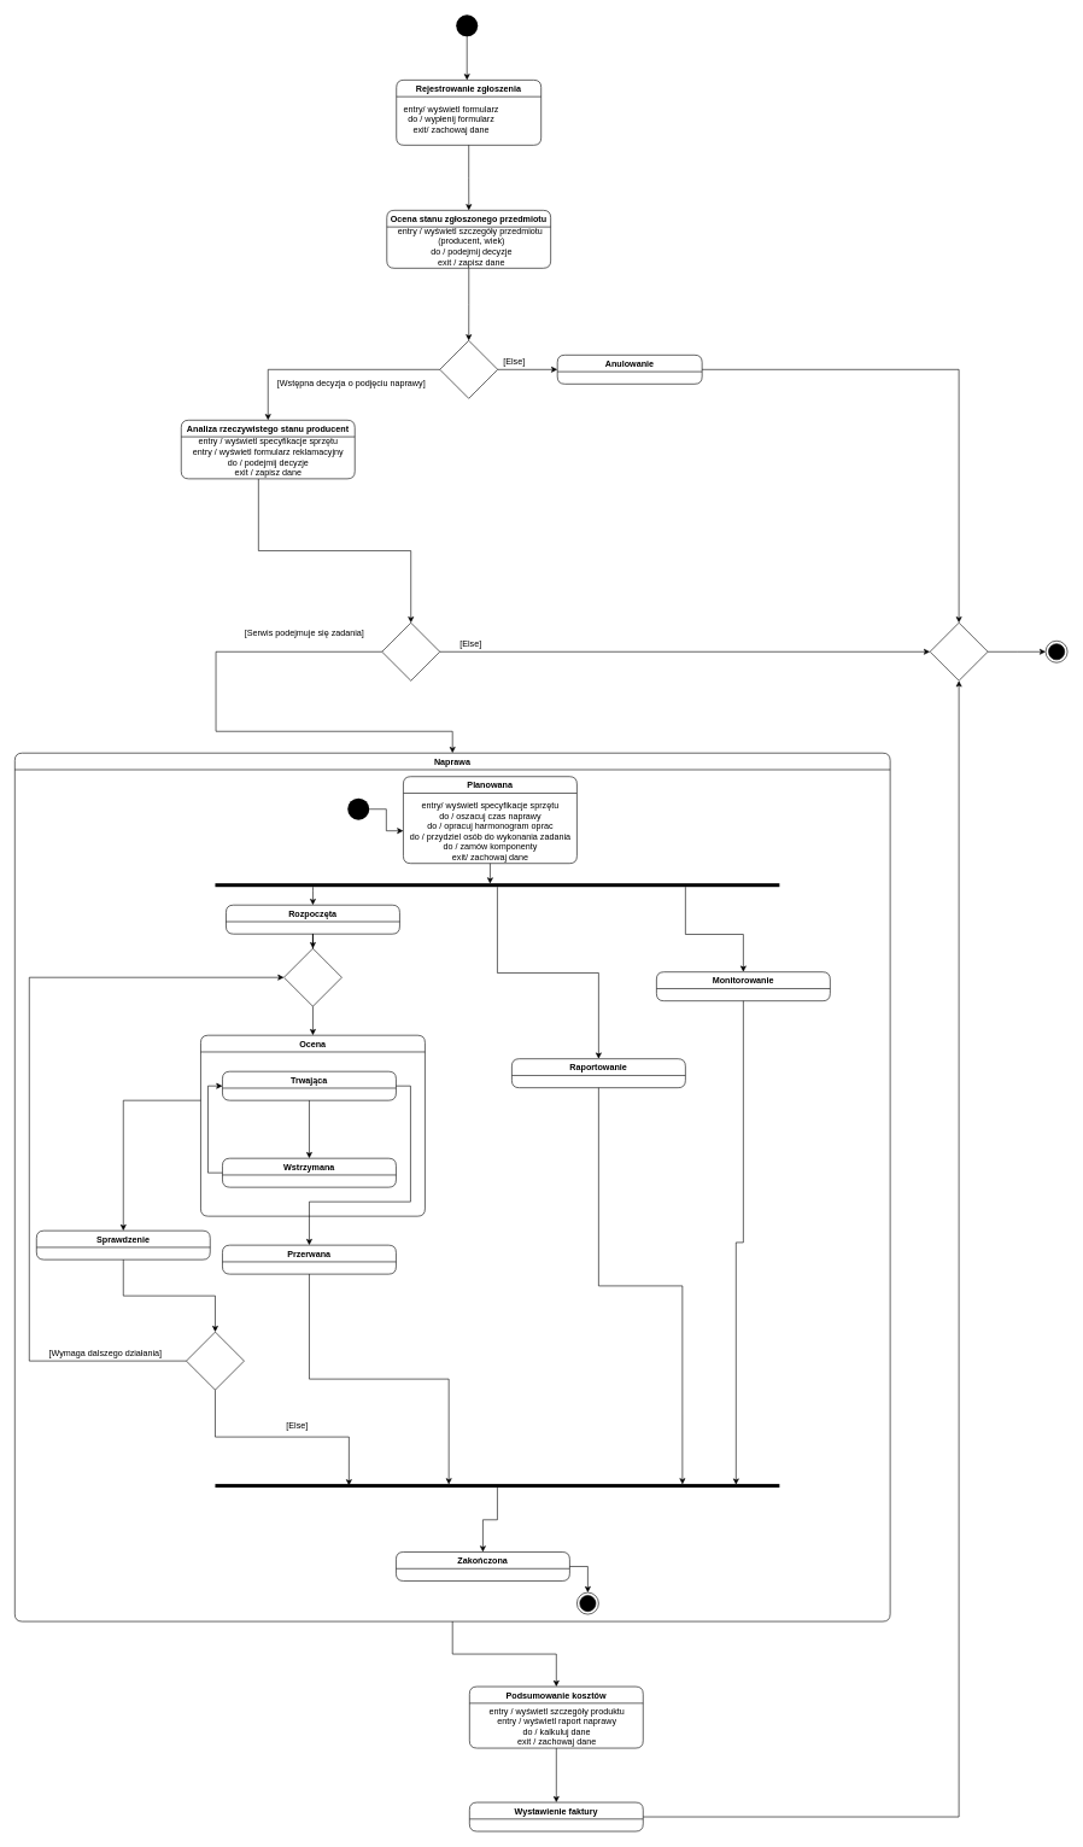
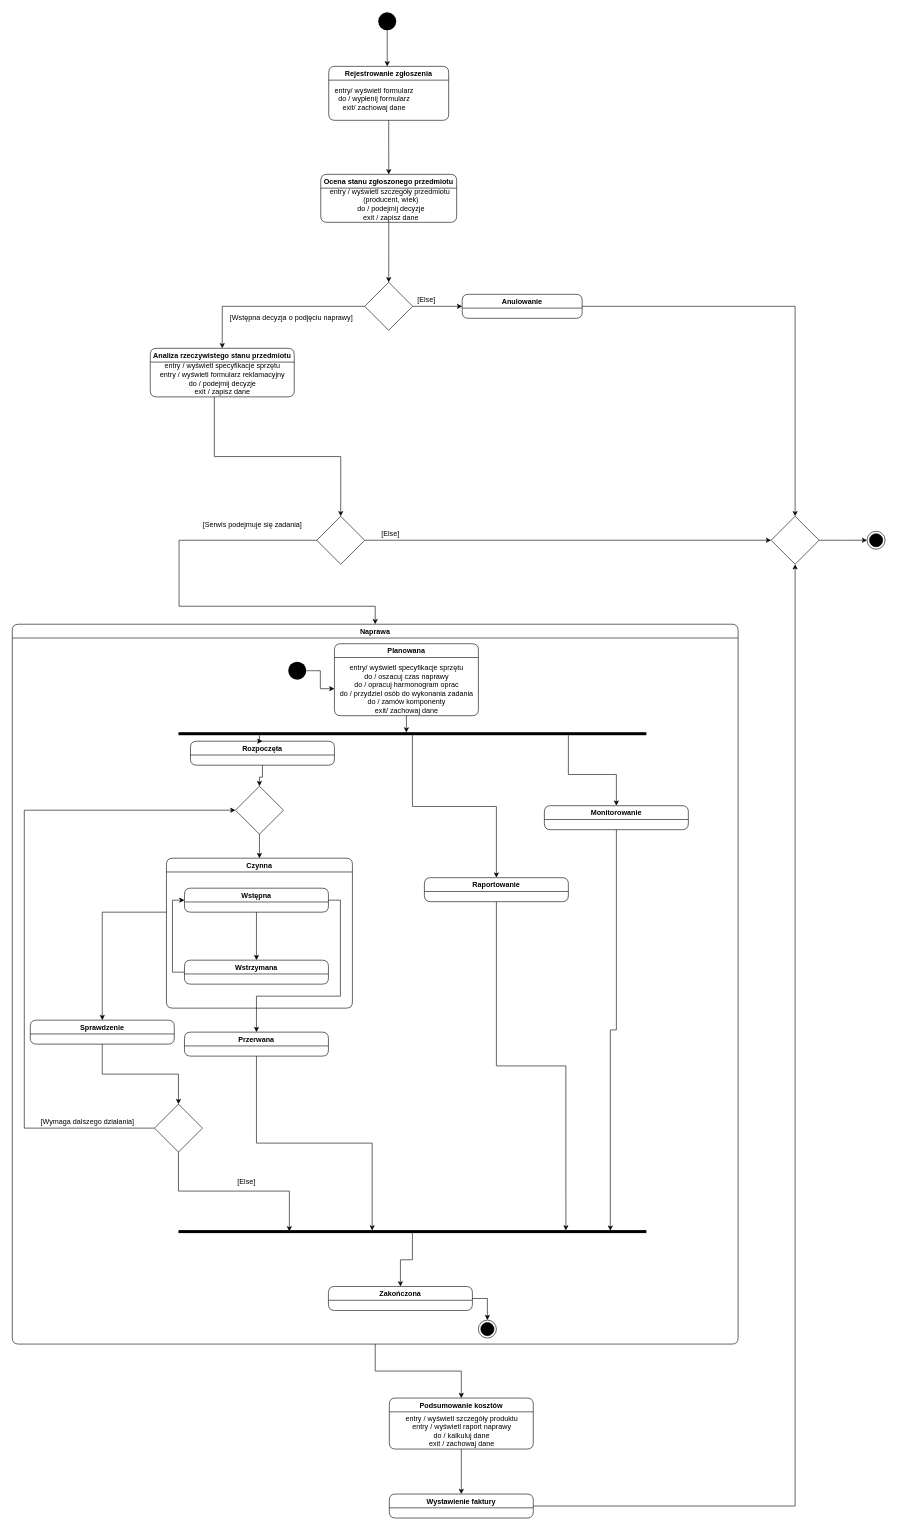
- <mxCell id="17" value="Analiza rzeczywistego stanu producent" style="swimlane;rounded=1;sketch=0;strokeColor=#000000;fillColor=none;" vertex="1" parent="1"><mxGeometry x="250" y="580" width="240" height="81" as="geometry" /></mxCell>
+ <mxCell id="17" value="Analiza rzeczywistego stanu przedmiotu" style="swimlane;rounded=1;sketch=0;strokeColor=#000000;fillColor=none;" vertex="1" parent="1"><mxGeometry x="250" y="580" width="240" height="81" as="geometry" /></mxCell>
- <mxCell id="34" value="Rozpoczęta" style="swimlane;rounded=1;sketch=0;strokeColor=#000000;fillColor=none;" vertex="1" parent="33"><mxGeometry x="292" y="210" width="240" height="40" as="geometry" /></mxCell>
+ <mxCell id="34" value="Rozpoczęta" style="swimlane;rounded=1;sketch=0;strokeColor=#000000;fillColor=none;" vertex="1" parent="33"><mxGeometry x="297" y="195" width="240" height="40" as="geometry" /></mxCell>
- <mxCell id="42" value="Ocena" style="swimlane;rounded=1;sketch=0;strokeColor=#000000;fillColor=none;" vertex="1" parent="33"><mxGeometry x="257" y="390" width="310" height="250" as="geometry" /></mxCell>
+ <mxCell id="42" value="Czynna" style="swimlane;rounded=1;sketch=0;strokeColor=#000000;fillColor=none;" vertex="1" parent="33"><mxGeometry x="257" y="390" width="310" height="250" as="geometry" /></mxCell>
- <mxCell id="35" value="Trwająca" style="swimlane;rounded=1;sketch=0;strokeColor=#000000;fillColor=none;startSize=23;" vertex="1" parent="33"><mxGeometry x="287" y="440" width="240" height="40" as="geometry" /></mxCell>
+ <mxCell id="35" value="Wstępna" style="swimlane;rounded=1;sketch=0;strokeColor=#000000;fillColor=none;startSize=23;" vertex="1" parent="33"><mxGeometry x="287" y="440" width="240" height="40" as="geometry" /></mxCell>
